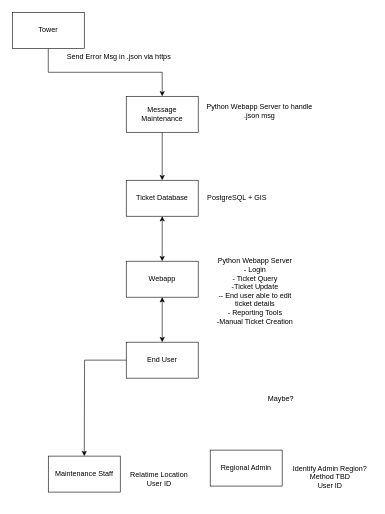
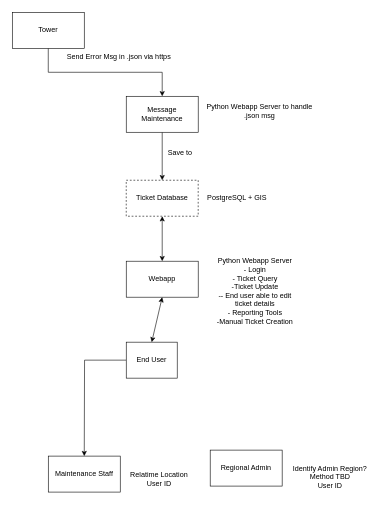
+ <mxCell id="7" value="Save to" style="text;html=1;strokeColor=none;fillColor=none;align=center;verticalAlign=middle;whiteSpace=wrap;rounded=0;" vertex="1" parent="1"><mxGeometry x="210" y="240" width="180" height="30" as="geometry" /></mxCell>
- <mxCell id="6" value="Ticket Database" style="whiteSpace=wrap;html=1;rounded=0;" vertex="1" parent="1"><mxGeometry x="210" y="300" width="120" height="60" as="geometry" /></mxCell>
+ <mxCell id="6" value="Ticket Database" style="whiteSpace=wrap;html=1;rounded=0;dashed=1;" vertex="1" parent="1"><mxGeometry x="210" y="300" width="120" height="60" as="geometry" /></mxCell>
- <mxCell id="10" value="End User" style="rounded=0;whiteSpace=wrap;html=1;" vertex="1" parent="1"><mxGeometry x="210" y="570" width="120" height="60" as="geometry" /></mxCell>
+ <mxCell id="10" value="End User" style="rounded=0;whiteSpace=wrap;html=1;" vertex="1" parent="1"><mxGeometry x="210" y="570" width="85" height="60" as="geometry" /></mxCell>
- <mxCell id="13" value="Maybe?" style="text;html=1;strokeColor=none;fillColor=none;align=center;verticalAlign=middle;whiteSpace=wrap;rounded=0;" vertex="1" parent="1"><mxGeometry x="437.5" y="650" width="60" height="30" as="geometry" /></mxCell>
